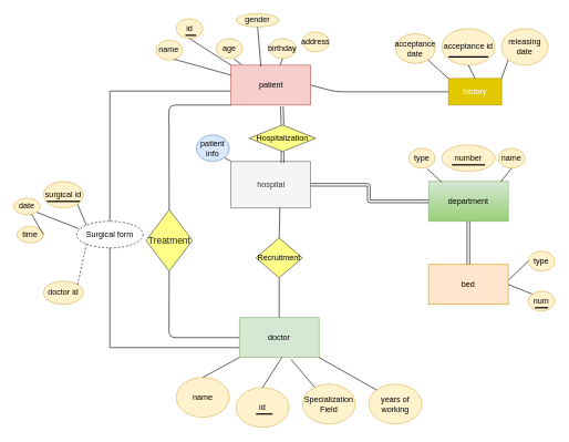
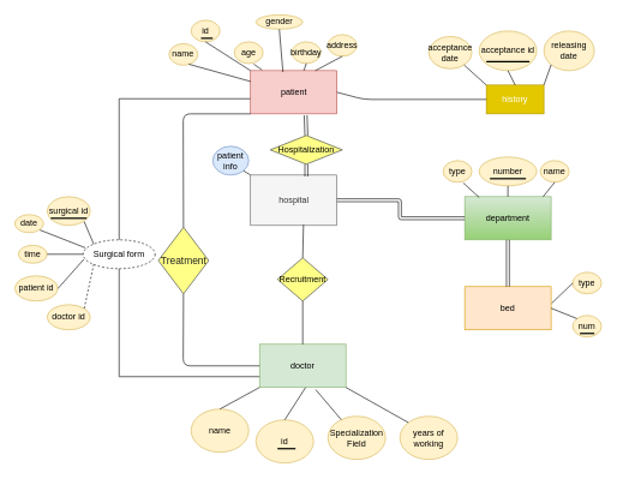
+ <mxCell id="38" value="" style="endArrow=none;html=1;exitX=0.75;exitY=0;exitDx=0;exitDy=0;entryX=0.5;entryY=1;entryDx=0;entryDy=0;" edge="1" parent="1" source="3" target="34"><mxGeometry width="50" height="50" relative="1" as="geometry"><mxPoint x="491" y="113.5" as="sourcePoint" /><mxPoint x="465" y="87.5" as="targetPoint" /></mxGeometry></mxCell>
+ <mxCell id="54" value="" style="endArrow=none;html=1;exitX=0.5;exitY=0;exitDx=0;exitDy=0;entryX=0.5;entryY=1;entryDx=0;entryDy=0;" edge="1" parent="1" source="39" target="48"><mxGeometry width="50" height="50" relative="1" as="geometry"><mxPoint x="745" y="272.5" as="sourcePoint" /><mxPoint x="735" y="252.5" as="targetPoint" /></mxGeometry></mxCell>
- <mxCell id="69" value="" style="endArrow=none;html=1;exitX=1;exitY=0.5;exitDx=0;exitDy=0;" edge="1" parent="1" source="68" target="67"><mxGeometry width="50" height="50" relative="1" as="geometry"><mxPoint x="75.003" y="357.502" as="sourcePoint" /><mxPoint x="88.435" y="389.218" as="targetPoint" /></mxGeometry></mxCell>
+ <mxCell id="69" value="" style="endArrow=none;html=1;entryX=0;entryY=0.5;entryDx=0;entryDy=0;exitX=1;exitY=0.5;exitDx=0;exitDy=0;" edge="1" parent="1" source="68" target="60"><mxGeometry width="50" height="50" relative="1" as="geometry"><mxPoint x="75.003" y="357.502" as="sourcePoint" /><mxPoint x="88.435" y="389.218" as="targetPoint" /></mxGeometry></mxCell>
+ <mxCell id="71" value="" style="endArrow=none;html=1;entryX=0.01;entryY=0.675;entryDx=0;entryDy=0;exitX=1;exitY=0.5;exitDx=0;exitDy=0;entryPerimeter=0;" edge="1" parent="1" source="70" target="60"><mxGeometry width="50" height="50" relative="1" as="geometry"><mxPoint x="65" y="386.25" as="sourcePoint" /><mxPoint x="110" y="398.75" as="targetPoint" /></mxGeometry></mxCell>
+ <mxCell id="70" value="patient id" style="ellipse;whiteSpace=wrap;html=1;fillColor=#fff2cc;strokeColor=#d6b656;" vertex="1" parent="1"><mxGeometry x="20" y="382.5" width="60" height="35" as="geometry" /></mxCell>
